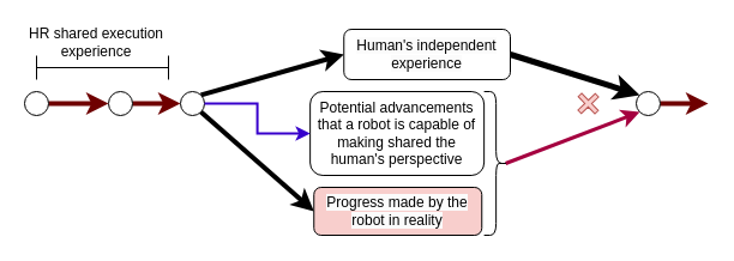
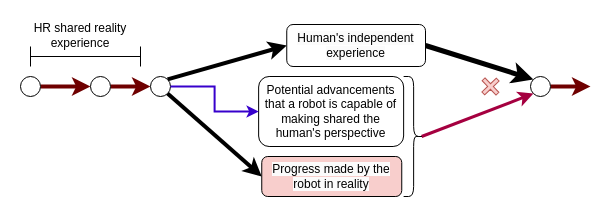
- <mxCell id="9" value="HR shared execution experience" style="text;html=1;strokeColor=none;fillColor=none;align=center;verticalAlign=middle;whiteSpace=wrap;rounded=0;" parent="1" vertex="1"><mxGeometry x="20" y="20" width="120" height="30" as="geometry" /></mxCell>
+ <mxCell id="9" value="HR shared reality experience" style="text;html=1;strokeColor=none;fillColor=none;align=center;verticalAlign=middle;whiteSpace=wrap;rounded=0;" parent="1" vertex="1"><mxGeometry x="20" y="20" width="120" height="30" as="geometry" /></mxCell>
